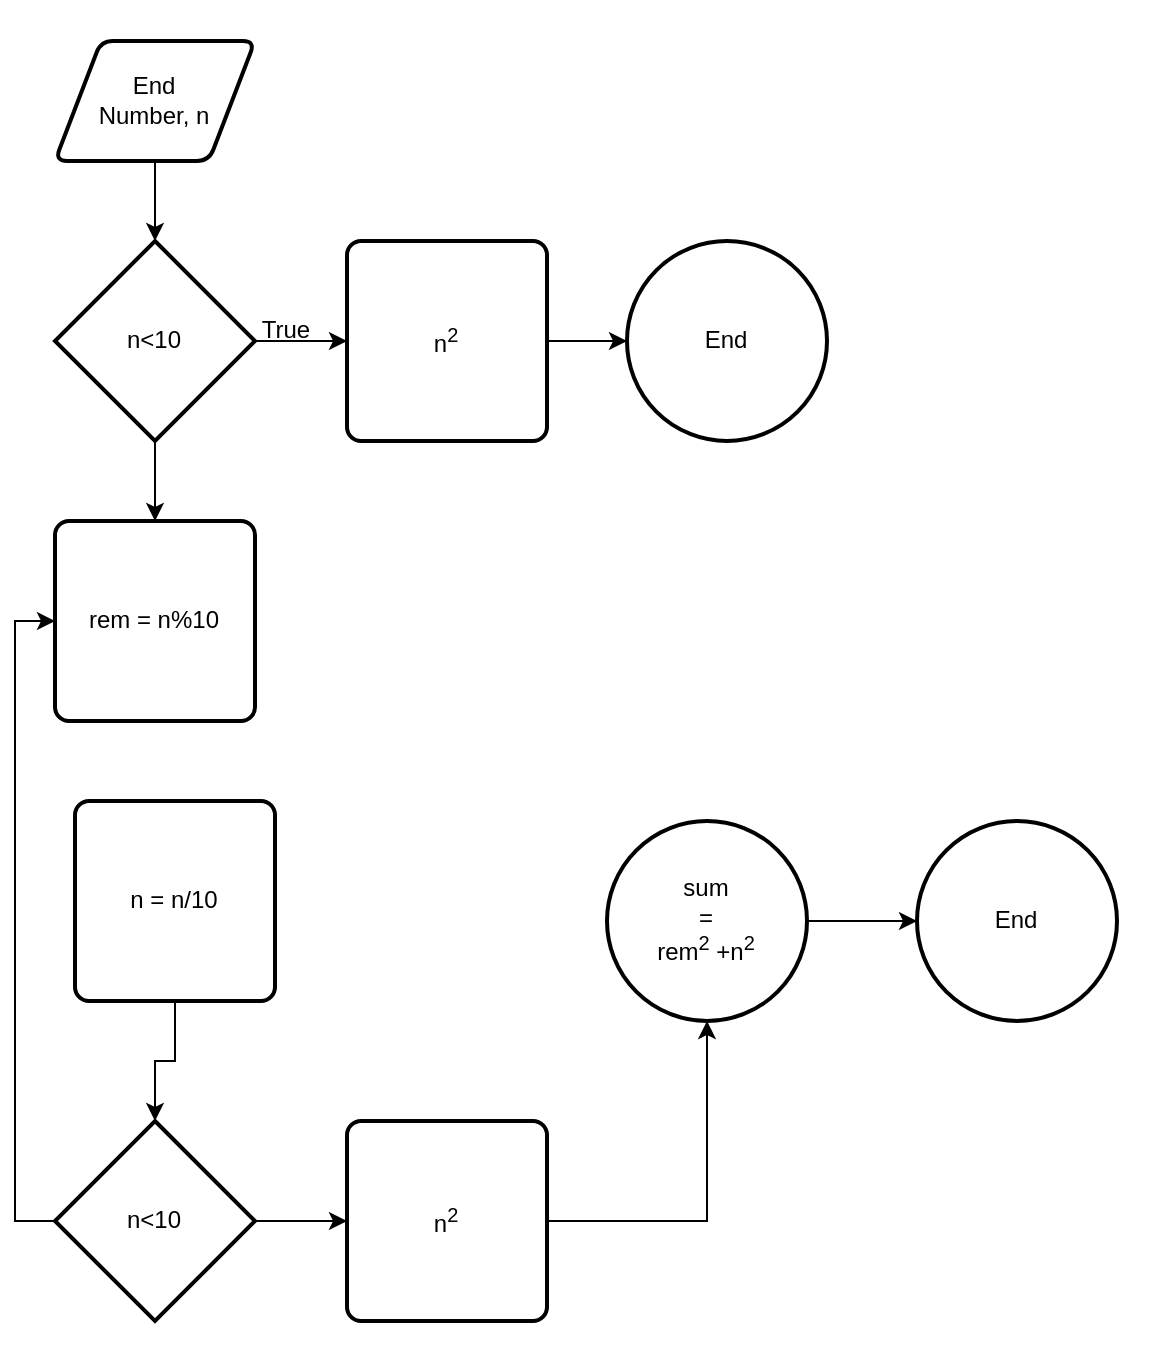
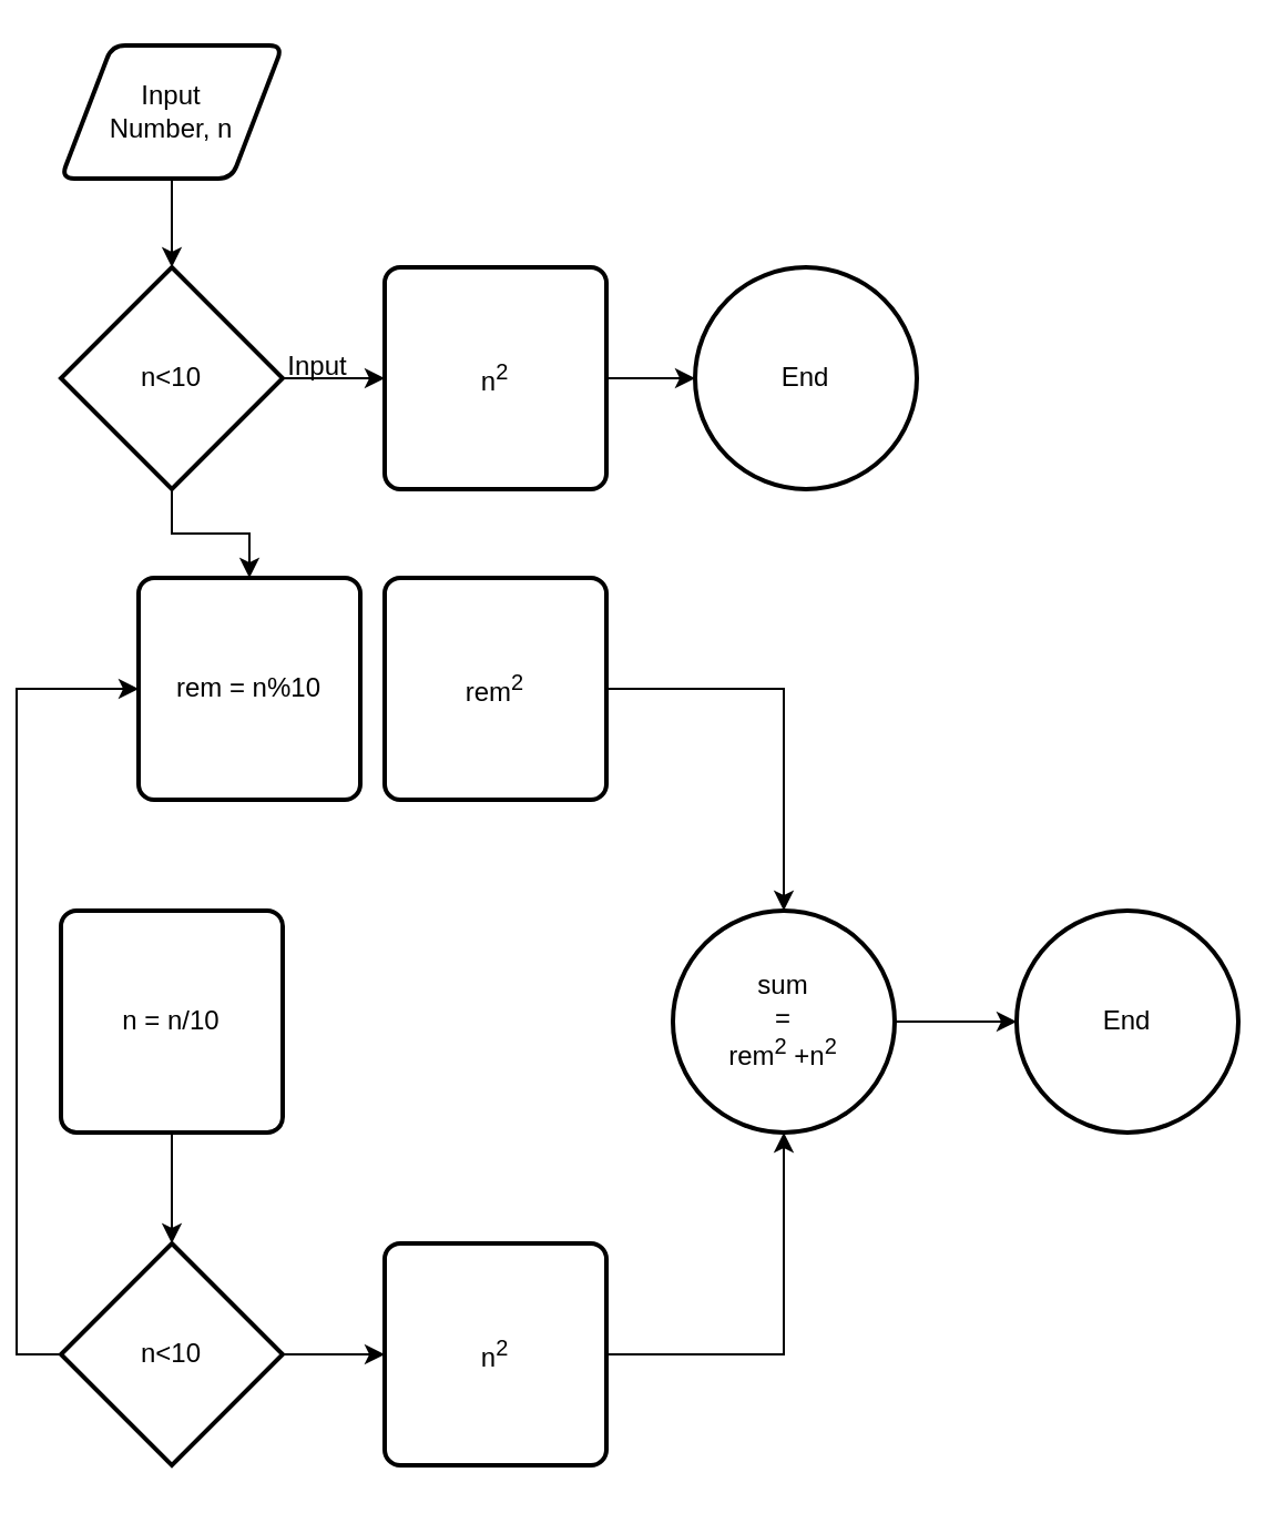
- <mxCell id="3" value="End&lt;br&gt;Number, n" style="shape=parallelogram;html=1;strokeWidth=2;perimeter=parallelogramPerimeter;whiteSpace=wrap;rounded=1;arcSize=12;size=0.23;" vertex="1" parent="1"><mxGeometry x="20" y="20" width="100" height="60" as="geometry" /></mxCell>
+ <mxCell id="3" value="Input&lt;br&gt;Number, n" style="shape=parallelogram;html=1;strokeWidth=2;perimeter=parallelogramPerimeter;whiteSpace=wrap;rounded=1;arcSize=12;size=0.23;" vertex="1" parent="1"><mxGeometry x="20" y="20" width="100" height="60" as="geometry" /></mxCell>
- <mxCell id="9" value="True" style="text;html=1;strokeColor=none;fillColor=none;align=center;verticalAlign=middle;whiteSpace=wrap;rounded=0;" vertex="1" parent="1"><mxGeometry x="106" y="150" width="60" height="30" as="geometry" /></mxCell>
+ <mxCell id="9" value="Input" style="text;html=1;strokeColor=none;fillColor=none;align=center;verticalAlign=middle;whiteSpace=wrap;rounded=0;" vertex="1" parent="1"><mxGeometry x="106" y="150" width="60" height="30" as="geometry" /></mxCell>
- <mxCell id="11" value="rem = n%10" style="rounded=1;whiteSpace=wrap;html=1;absoluteArcSize=1;arcSize=14;strokeWidth=2;" vertex="1" parent="1"><mxGeometry x="20" y="260" width="100" height="100" as="geometry" /></mxCell>
+ <mxCell id="11" value="rem = n%10" style="rounded=1;whiteSpace=wrap;html=1;absoluteArcSize=1;arcSize=14;strokeWidth=2;" vertex="1" parent="1"><mxGeometry x="55" y="260" width="100" height="100" as="geometry" /></mxCell>
+ <mxCell id="20" value="rem&lt;sup&gt;2&lt;/sup&gt;" style="rounded=1;whiteSpace=wrap;html=1;absoluteArcSize=1;arcSize=14;strokeWidth=2;" vertex="1" parent="1"><mxGeometry x="166" y="260" width="100" height="100" as="geometry" /></mxCell>
+ <mxCell id="19" style="edgeStyle=orthogonalEdgeStyle;rounded=0;orthogonalLoop=1;jettySize=auto;html=1;exitX=1;exitY=0.5;exitDx=0;exitDy=0;entryX=0.5;entryY=0;entryDx=0;entryDy=0;" edge="1" parent="1" source="20" target="22"><mxGeometry relative="1" as="geometry" /></mxCell>
- <mxCell id="13" value="n = n/10" style="rounded=1;whiteSpace=wrap;html=1;absoluteArcSize=1;arcSize=14;strokeWidth=2;" vertex="1" parent="1"><mxGeometry x="30" y="400" width="100" height="100" as="geometry" /></mxCell>
+ <mxCell id="13" value="n = n/10" style="rounded=1;whiteSpace=wrap;html=1;absoluteArcSize=1;arcSize=14;strokeWidth=2;" vertex="1" parent="1"><mxGeometry x="20" y="410" width="100" height="100" as="geometry" /></mxCell>
